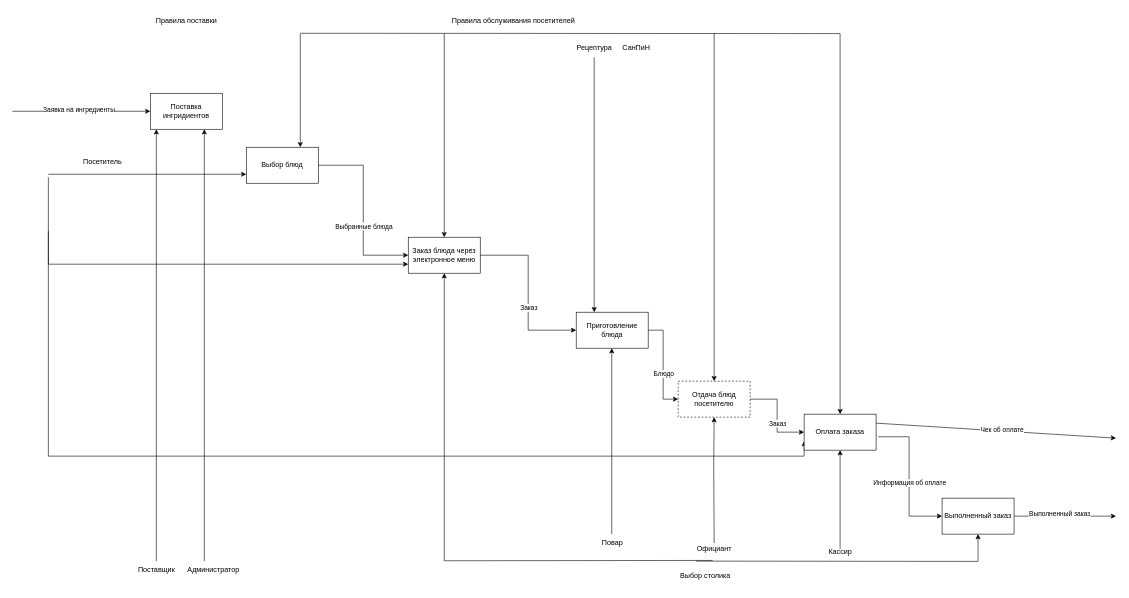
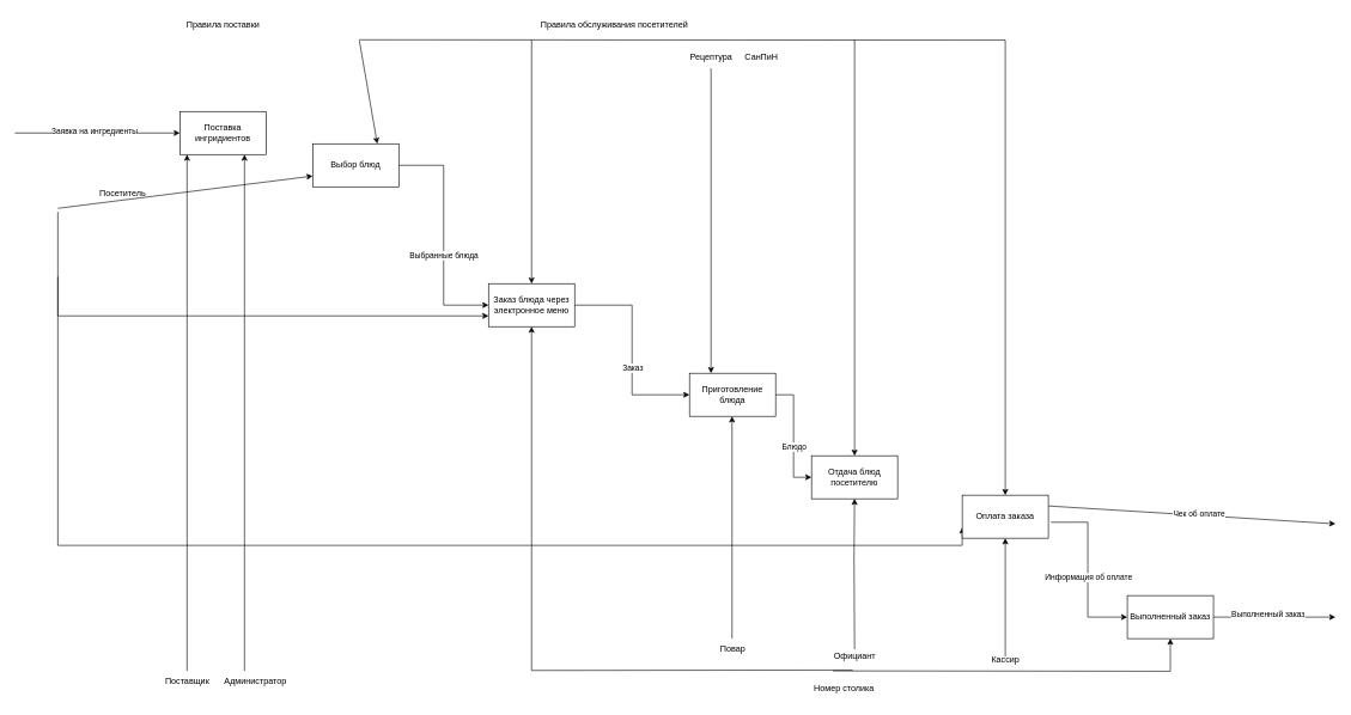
- <mxCell id="3" value="Выбор блюд" style="rounded=0;whiteSpace=wrap;html=1;" parent="1" vertex="1"><mxGeometry x="410" y="245" width="120" height="60" as="geometry" /></mxCell>
+ <mxCell id="3" value="Выбор блюд" style="rounded=0;whiteSpace=wrap;html=1;" parent="1" vertex="1"><mxGeometry x="435" y="200" width="120" height="60" as="geometry" /></mxCell>
- <mxCell id="6" value="Отдача блюд посетителю" style="rounded=0;whiteSpace=wrap;html=1;dashed=1;" parent="1" vertex="1"><mxGeometry x="1130" y="635" width="120" height="60" as="geometry" /></mxCell>
+ <mxCell id="6" value="Отдача блюд посетителю" style="rounded=0;whiteSpace=wrap;html=1;" parent="1" vertex="1"><mxGeometry x="1130" y="635" width="120" height="60" as="geometry" /></mxCell>
- <mxCell id="35" value="" style="endArrow=classic;html=1;rounded=0;exitX=1;exitY=0.5;exitDx=0;exitDy=0;edgeStyle=orthogonalEdgeStyle;entryX=0;entryY=0.5;entryDx=0;entryDy=0;" parent="1" source="6" target="34" edge="1"><mxGeometry width="50" height="50" relative="1" as="geometry"><mxPoint x="1270" y="685" as="sourcePoint" /><mxPoint x="1320" y="800" as="targetPoint" /></mxGeometry></mxCell>
- <mxCell id="36" value="Заказ" style="edgeLabel;html=1;align=center;verticalAlign=middle;resizable=0;points=[];" parent="35" vertex="1" connectable="0"><mxGeometry x="0.174" y="4" relative="1" as="geometry"><mxPoint x="-4" as="offset" /></mxGeometry></mxCell>
- <mxCell id="28" value="Выбор столика" style="text;html=1;align=center;verticalAlign=middle;resizable=0;points=[];autosize=1;strokeColor=none;fillColor=none;" parent="1" vertex="1"><mxGeometry x="1120" y="945" width="110" height="30" as="geometry" /></mxCell>
+ <mxCell id="28" value="Номер столика" style="text;html=1;align=center;verticalAlign=middle;resizable=0;points=[];autosize=1;strokeColor=none;fillColor=none;" parent="1" vertex="1"><mxGeometry x="1120" y="945" width="110" height="30" as="geometry" /></mxCell>
